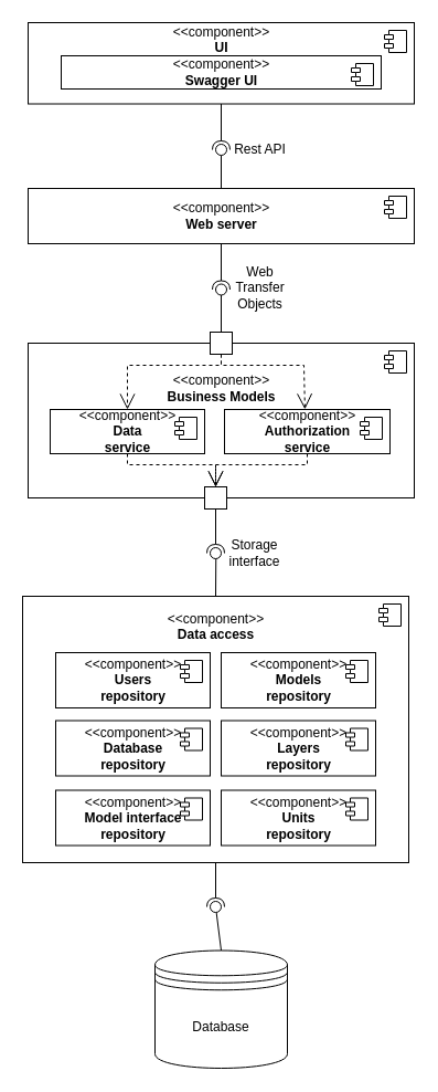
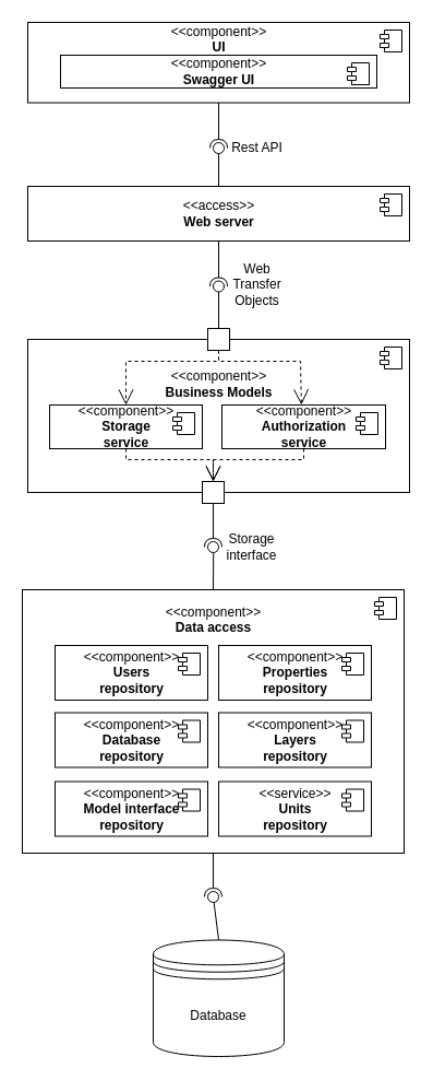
- <mxCell id="19" value="&amp;lt;&amp;lt;component&amp;gt;&amp;gt;&lt;br&gt;&lt;b&gt;Web server&lt;/b&gt;" style="html=1;dropTarget=0;" vertex="1" parent="1"><mxGeometry x="25" y="170" width="350" height="50" as="geometry" /></mxCell>
+ <mxCell id="19" value="&amp;lt;&amp;lt;access&amp;gt;&amp;gt;&lt;br&gt;&lt;b&gt;Web server&lt;/b&gt;" style="html=1;dropTarget=0;" vertex="1" parent="1"><mxGeometry x="25" y="170" width="350" height="50" as="geometry" /></mxCell>
- <mxCell id="14" value="&amp;lt;&amp;lt;component&amp;gt;&amp;gt;&lt;br&gt;&lt;b&gt;Data&lt;br&gt;service&lt;br&gt;&lt;/b&gt;" style="html=1;dropTarget=0;" vertex="1" parent="1"><mxGeometry x="45" y="370" width="140" height="40" as="geometry" /></mxCell>
+ <mxCell id="14" value="&amp;lt;&amp;lt;component&amp;gt;&amp;gt;&lt;br&gt;&lt;b&gt;Storage&lt;br&gt;service&lt;br&gt;&lt;/b&gt;" style="html=1;dropTarget=0;" vertex="1" parent="1"><mxGeometry x="45" y="370" width="140" height="40" as="geometry" /></mxCell>
- <mxCell id="38" value="&amp;lt;&amp;lt;component&amp;gt;&amp;gt;&lt;br&gt;&lt;b&gt;Models&lt;br&gt;repository&lt;br&gt;&lt;/b&gt;" style="html=1;dropTarget=0;" vertex="1" parent="1"><mxGeometry x="200" y="590" width="140" height="50" as="geometry" /></mxCell>
+ <mxCell id="38" value="&amp;lt;&amp;lt;component&amp;gt;&amp;gt;&lt;br&gt;&lt;b&gt;Properties&lt;br&gt;repository&lt;br&gt;&lt;/b&gt;" style="html=1;dropTarget=0;" vertex="1" parent="1"><mxGeometry x="200" y="590" width="140" height="50" as="geometry" /></mxCell>
- <mxCell id="40" value="&amp;lt;&amp;lt;component&amp;gt;&amp;gt;&lt;br&gt;&lt;b&gt;Units&lt;br&gt;repository&lt;br&gt;&lt;/b&gt;" style="html=1;dropTarget=0;" vertex="1" parent="1"><mxGeometry x="200" y="714.5" width="140" height="50" as="geometry" /></mxCell>
+ <mxCell id="40" value="&amp;lt;&amp;lt;service&amp;gt;&amp;gt;&lt;br&gt;&lt;b&gt;Units&lt;br&gt;repository&lt;br&gt;&lt;/b&gt;" style="html=1;dropTarget=0;" vertex="1" parent="1"><mxGeometry x="200" y="714.5" width="140" height="50" as="geometry" /></mxCell>
